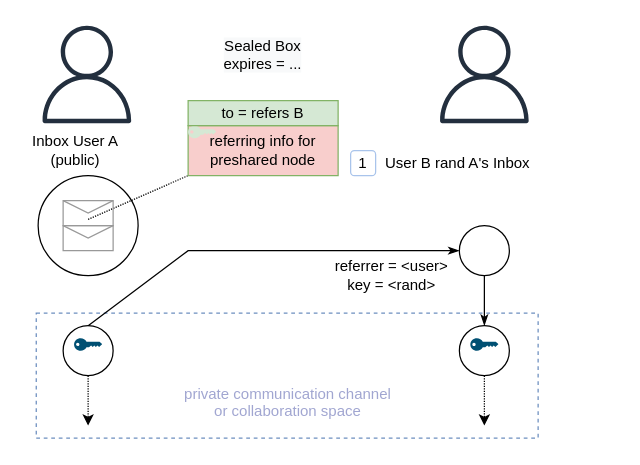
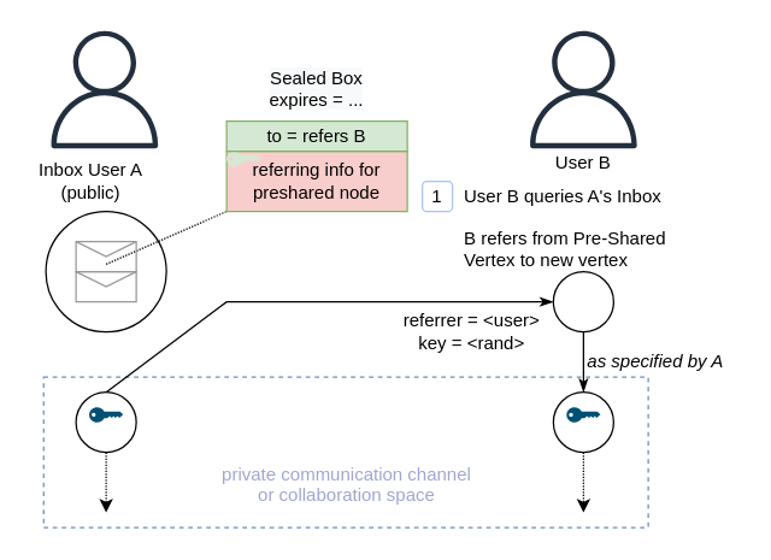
- <mxCell id="20" value="&lt;span style=&quot;color: rgb(0, 0, 0); font-family: helvetica; font-size: 12px; font-style: normal; font-weight: 400; letter-spacing: normal; text-indent: 0px; text-transform: none; word-spacing: 0px; background-color: rgb(248, 249, 250);&quot;&gt;Sealed Box&lt;/span&gt;&lt;span style=&quot;color: rgb(0, 0, 0); font-family: helvetica; font-size: 12px; font-style: normal; font-weight: 400; letter-spacing: normal; text-indent: 0px; text-transform: none; word-spacing: 0px; background-color: rgb(248, 249, 250);&quot;&gt;&lt;br&gt;expires = ...&lt;/span&gt;" style="text;whiteSpace=wrap;html=1;align=center;" parent="1" vertex="1"><mxGeometry x="165" y="23" width="90" height="40" as="geometry" /></mxCell>
+ <mxCell id="20" value="&lt;span style=&quot;color: rgb(0, 0, 0); font-family: helvetica; font-size: 12px; font-style: normal; font-weight: 400; letter-spacing: normal; text-indent: 0px; text-transform: none; word-spacing: 0px; background-color: rgb(248, 249, 250);&quot;&gt;Sealed Box&lt;/span&gt;&lt;span style=&quot;color: rgb(0, 0, 0); font-family: helvetica; font-size: 12px; font-style: normal; font-weight: 400; letter-spacing: normal; text-indent: 0px; text-transform: none; word-spacing: 0px; background-color: rgb(248, 249, 250);&quot;&gt;&lt;br&gt;expires = ...&lt;/span&gt;" style="text;whiteSpace=wrap;html=1;align=center;" parent="1" vertex="1"><mxGeometry x="165" y="38" width="90" height="40" as="geometry" /></mxCell>
+ <mxCell id="24" value="User B" style="text;html=1;strokeColor=none;fillColor=none;align=center;verticalAlign=middle;whiteSpace=wrap;rounded=0;" vertex="1" parent="1"><mxGeometry x="367" y="98" width="40" height="20" as="geometry" /></mxCell>
- <mxCell id="26" value="User B rand A's Inbox" style="text;html=1;strokeColor=none;fillColor=none;align=left;verticalAlign=middle;whiteSpace=wrap;rounded=0;" vertex="1" parent="1"><mxGeometry x="306" y="120" width="145" height="20" as="geometry" /></mxCell>
+ <mxCell id="26" value="User B queries A's Inbox" style="text;html=1;strokeColor=none;fillColor=none;align=left;verticalAlign=middle;whiteSpace=wrap;rounded=0;" vertex="1" parent="1"><mxGeometry x="306" y="120" width="145" height="20" as="geometry" /></mxCell>
+ <mxCell id="27" value="B refers from Pre-Shared Vertex to new vertex" style="text;html=1;strokeColor=none;fillColor=none;align=left;verticalAlign=middle;whiteSpace=wrap;rounded=0;" vertex="1" parent="1"><mxGeometry x="306" y="150" width="145" height="30" as="geometry" /></mxCell>
+ <mxCell id="28" value="&lt;i&gt;as specified by A&lt;/i&gt;" style="text;html=1;strokeColor=none;fillColor=none;align=center;verticalAlign=middle;whiteSpace=wrap;rounded=0;" vertex="1" parent="1"><mxGeometry x="380" y="230" width="110" height="20" as="geometry" /></mxCell>
